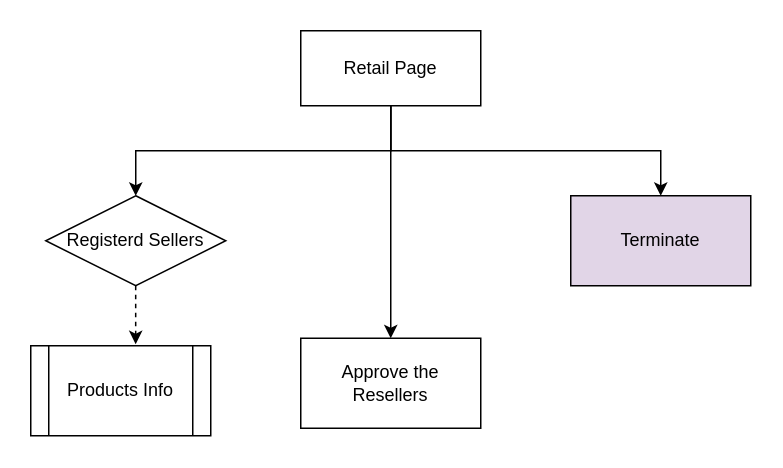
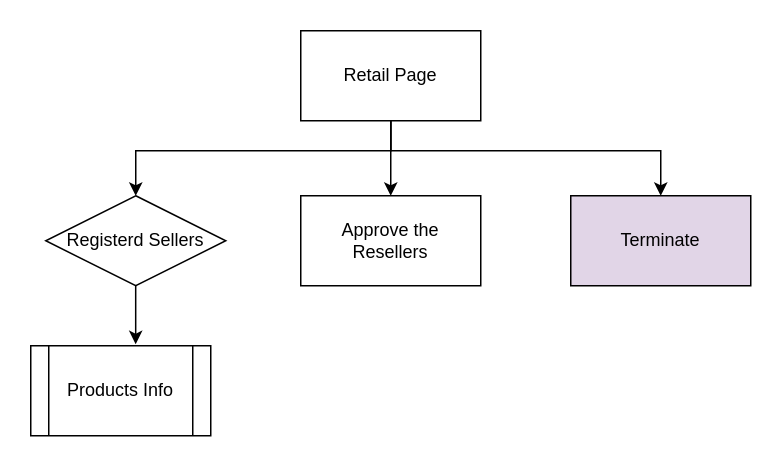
- <mxCell id="5" value="Retail Page" style="rounded=0;whiteSpace=wrap;html=1;" vertex="1" parent="1"><mxGeometry x="200" y="20" width="120" height="50" as="geometry" /></mxCell>
+ <mxCell id="5" value="Retail Page" style="rounded=0;whiteSpace=wrap;html=1;" vertex="1" parent="1"><mxGeometry x="200" y="20" width="120" height="60" as="geometry" /></mxCell>
- <mxCell id="6" style="edgeStyle=orthogonalEdgeStyle;rounded=0;orthogonalLoop=1;jettySize=auto;html=1;entryX=0.583;entryY=-0.017;entryDx=0;entryDy=0;entryPerimeter=0;dashed=1;" edge="1" parent="1" source="7" target="10"><mxGeometry relative="1" as="geometry" /></mxCell>
+ <mxCell id="6" style="edgeStyle=orthogonalEdgeStyle;rounded=0;orthogonalLoop=1;jettySize=auto;html=1;entryX=0.583;entryY=-0.017;entryDx=0;entryDy=0;entryPerimeter=0;" edge="1" parent="1" source="7" target="10"><mxGeometry relative="1" as="geometry" /></mxCell>
- <mxCell id="8" value="Approve the Resellers" style="rounded=0;whiteSpace=wrap;html=1;" vertex="1" parent="1"><mxGeometry x="200" y="225" width="120" height="60" as="geometry" /></mxCell>
+ <mxCell id="8" value="Approve the Resellers" style="rounded=0;whiteSpace=wrap;html=1;" vertex="1" parent="1"><mxGeometry x="200" y="130" width="120" height="60" as="geometry" /></mxCell>
